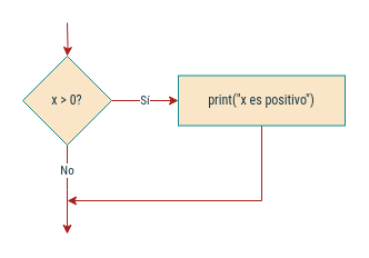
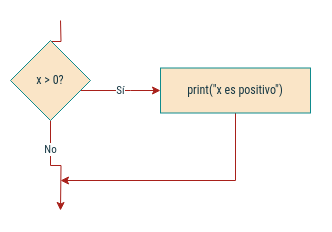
- <mxCell id="5" value="x &amp;gt; 0?" style="rhombus;whiteSpace=wrap;html=1;fillColor=#FAE5C7;strokeColor=#0F8B8D;fontColor=#143642;fontFamily=Roboto Condensed;fontSource=https%3A%2F%2Ffonts.googleapis.com%2Fcss%3Ffamily%3DRoboto%2BCondensed;" parent="1" vertex="1"><mxGeometry x="20" y="50" width="80" height="80" as="geometry" /></mxCell>
+ <mxCell id="5" value="x &amp;gt; 0?" style="rhombus;whiteSpace=wrap;html=1;fillColor=#FAE5C7;strokeColor=#0F8B8D;fontColor=#143642;fontFamily=Roboto Condensed;fontSource=https%3A%2F%2Ffonts.googleapis.com%2Fcss%3Ffamily%3DRoboto%2BCondensed;" parent="1" vertex="1"><mxGeometry x="10" y="40" width="80" height="80" as="geometry" /></mxCell>
